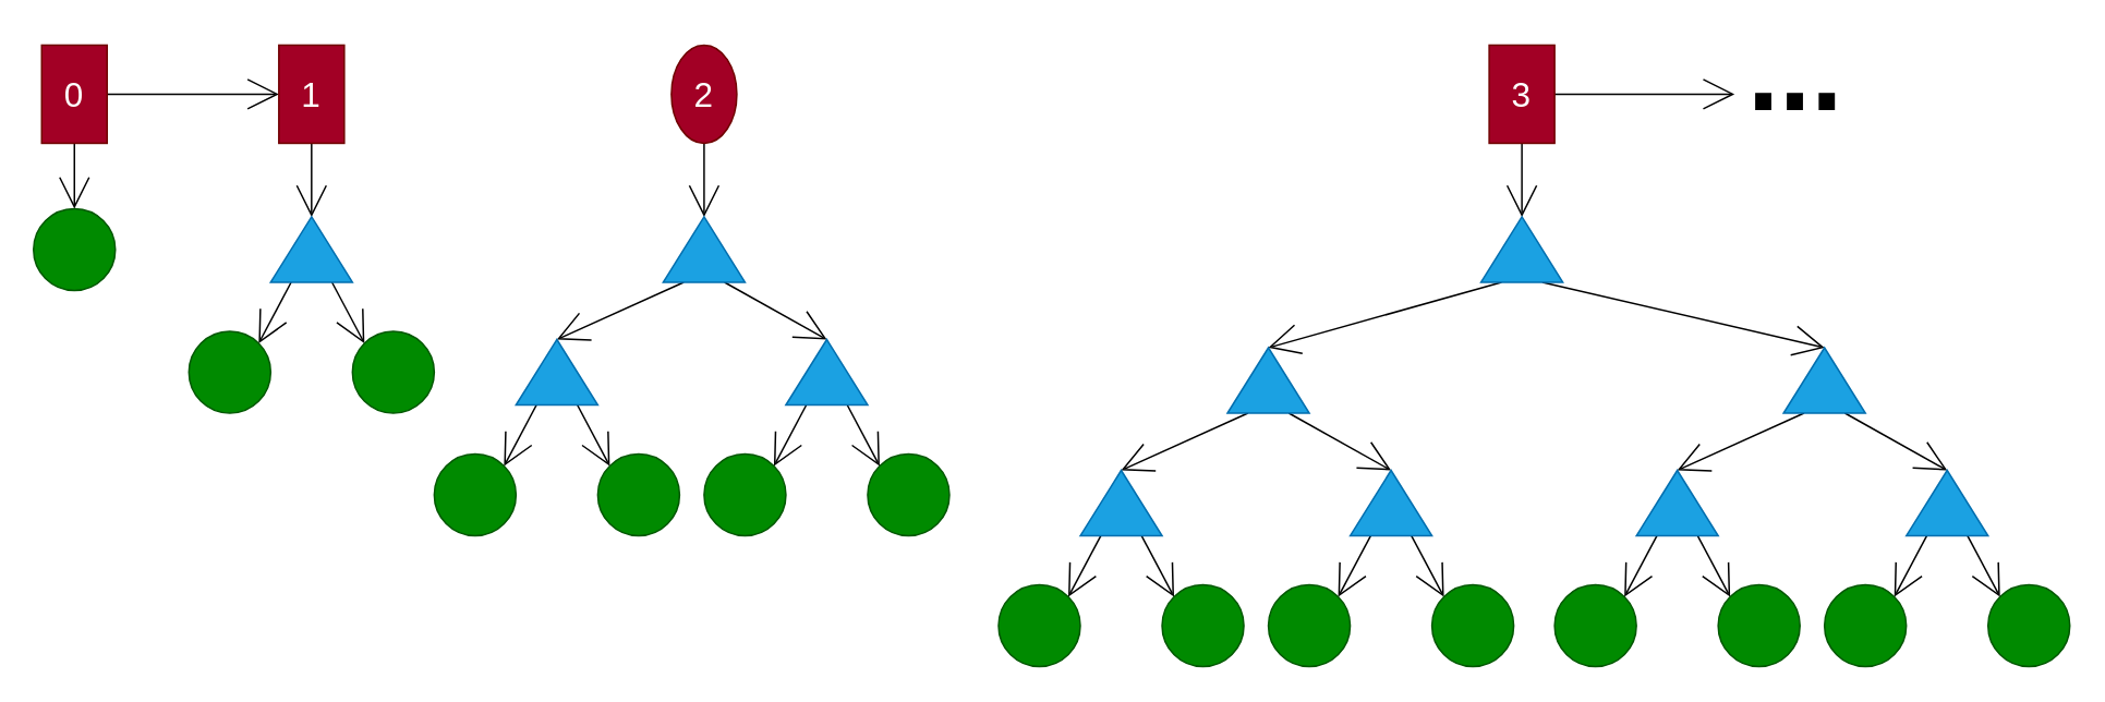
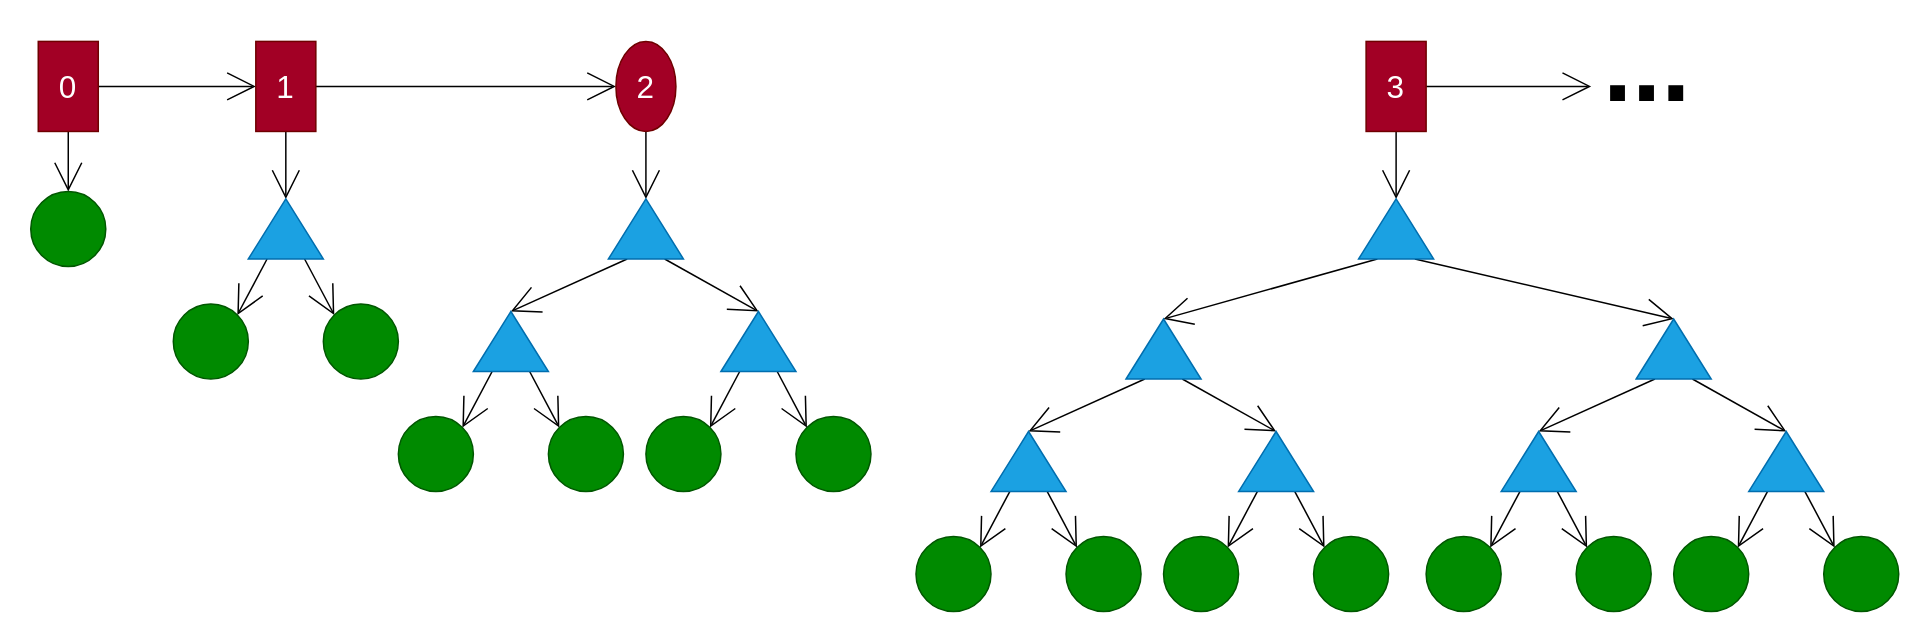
+ <mxCell id="5" style="edgeStyle=none;html=1;exitX=1;exitY=0.5;exitDx=0;exitDy=0;entryX=0;entryY=0.5;entryDx=0;entryDy=0;fontSize=21;endArrow=open;endFill=0;endSize=17;" edge="1" parent="1" source="7" target="9"><mxGeometry relative="1" as="geometry" /></mxCell>
